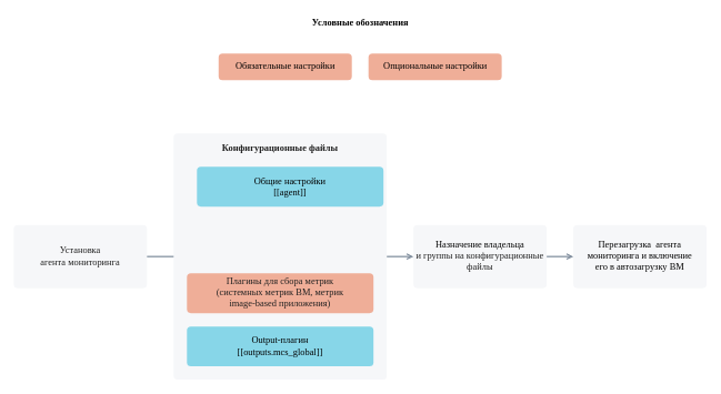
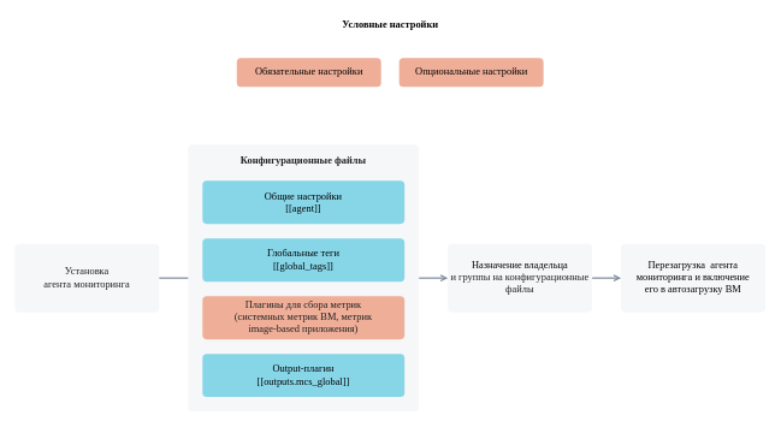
- <mxCell id="13" value="Условные обозначения" style="text;html=1;strokeColor=none;fillColor=none;align=center;verticalAlign=middle;whiteSpace=wrap;rounded=0;fontStyle=1;fontFamily=VK Sans Display;fontSize=14;" parent="1" vertex="1"><mxGeometry x="327.5" y="20" width="425" height="30" as="geometry" /></mxCell>
+ <mxCell id="13" value="Условные настройки" style="text;html=1;strokeColor=none;fillColor=none;align=center;verticalAlign=middle;whiteSpace=wrap;rounded=0;fontStyle=1;fontFamily=VK Sans Display;fontSize=14;" parent="1" vertex="1"><mxGeometry x="327.5" y="20" width="425" height="30" as="geometry" /></mxCell>
- <mxCell id="12" value="Общие настройки &lt;br style=&quot;font-size: 14px;&quot;&gt;[[agent]]" style="rounded=1;whiteSpace=wrap;html=1;fontFamily=VK Sans Display;strokeColor=none;arcsize=12;fillColor=#87D6E8;spacing=0;spacingTop=12;spacingBottom=12;arcSize=12;absoluteArcSize=1;fontSize=14;" parent="1" vertex="1"><mxGeometry x="295" y="250" width="280" height="60" as="geometry" /></mxCell>
+ <mxCell id="12" value="Общие настройки &lt;br style=&quot;font-size: 14px;&quot;&gt;[[agent]]" style="rounded=1;whiteSpace=wrap;html=1;fontFamily=VK Sans Display;strokeColor=none;arcsize=12;fillColor=#87D6E8;spacing=0;spacingTop=12;spacingBottom=12;arcSize=12;absoluteArcSize=1;fontSize=14;" parent="1" vertex="1"><mxGeometry x="280" y="250" width="280" height="60" as="geometry" /></mxCell>
+ <mxCell id="11" value="Глобальные теги &lt;br style=&quot;font-size: 14px;&quot;&gt;[[global_tags]]" style="rounded=1;whiteSpace=wrap;html=1;fontFamily=VK Sans Display;strokeColor=none;arcsize=12;fillColor=#87D6E8;spacing=0;spacingTop=12;spacingBottom=12;arcSize=12;absoluteArcSize=1;fontSize=14;" parent="1" vertex="1"><mxGeometry x="280" y="330" width="280" height="60" as="geometry" /></mxCell>
